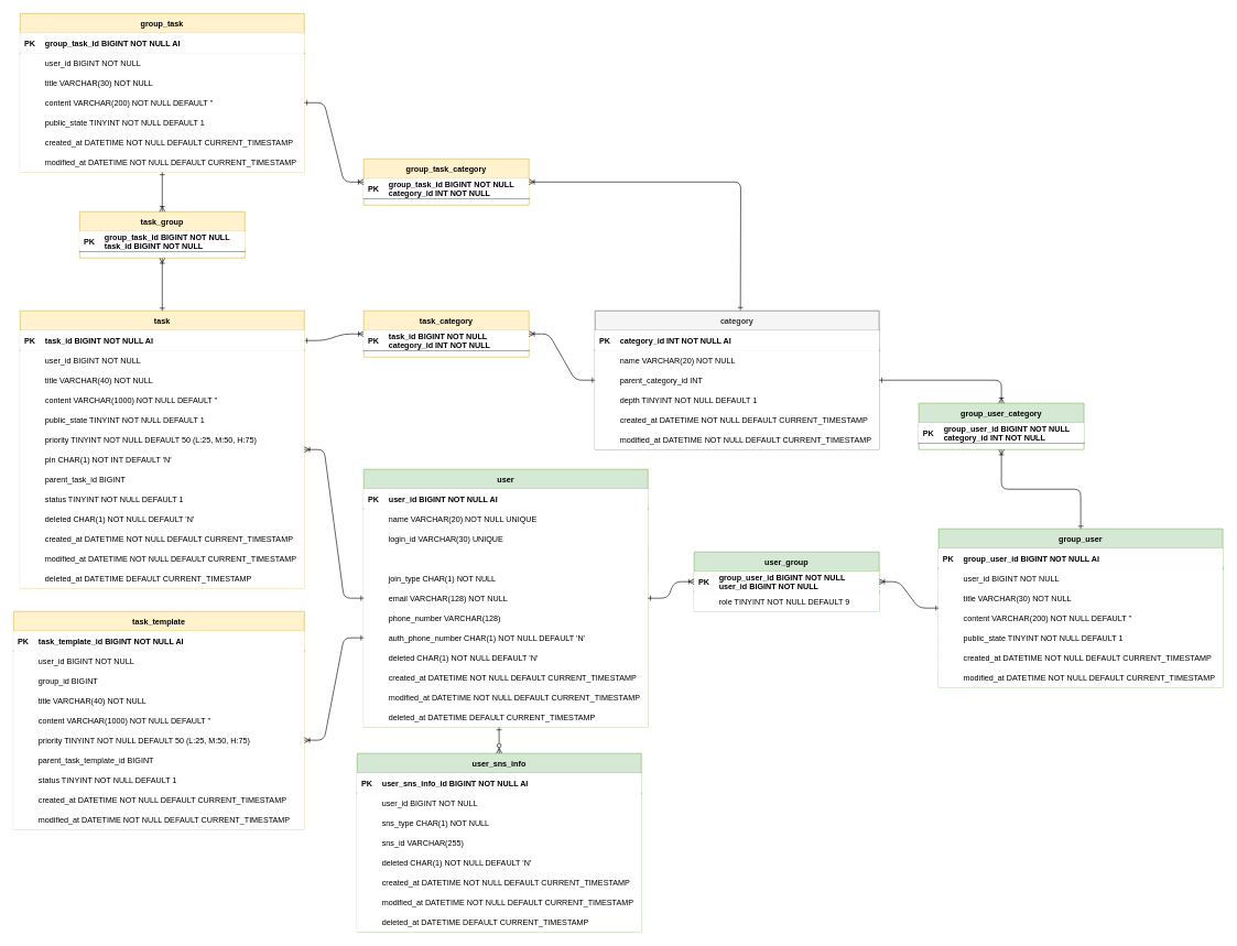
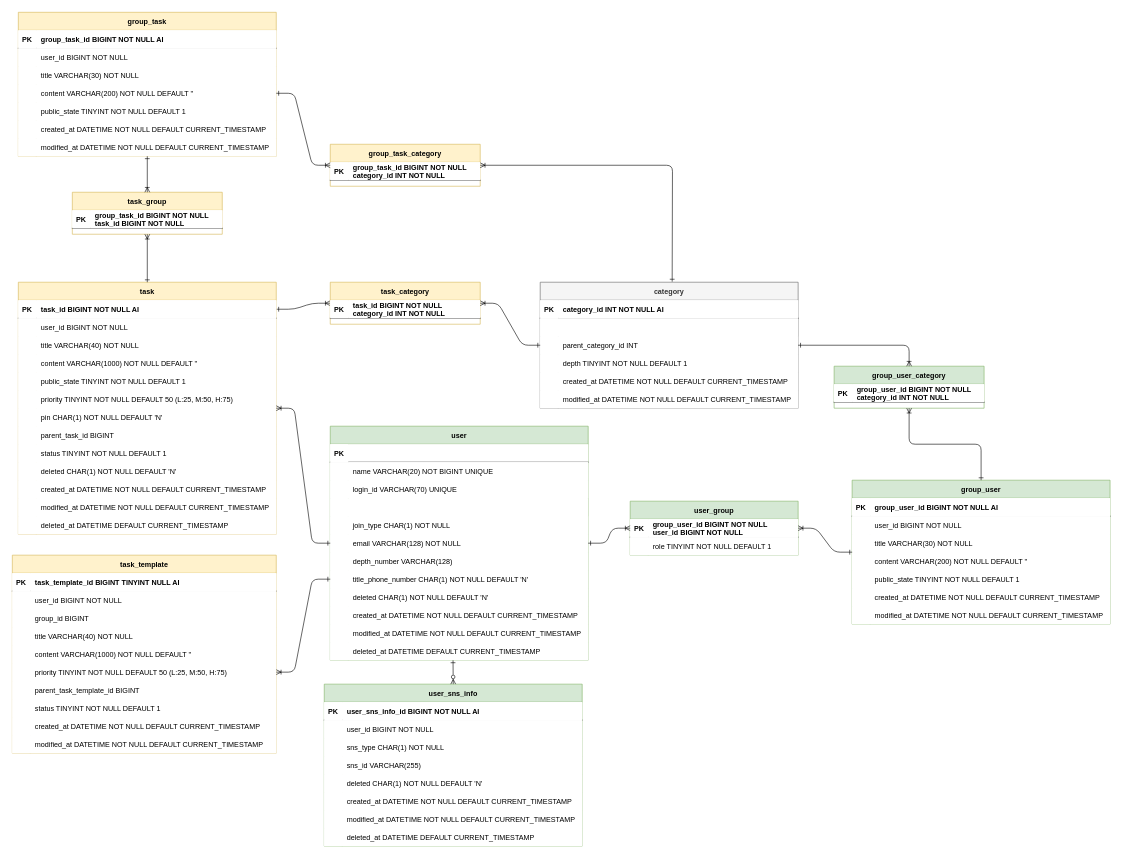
- <mxCell id="53" value="name VARCHAR(20) NOT NULL" style="shape=partialRectangle;overflow=hidden;connectable=0;top=0;left=0;bottom=0;right=0;align=left;spacingLeft=6;" parent="51" vertex="1"><mxGeometry x="30" width="400" height="30" as="geometry"><mxRectangle width="400" height="30" as="alternateBounds" /></mxGeometry></mxCell>
- <mxCell id="28" value="pin CHAR(1) NOT INT DEFAULT 'N'" style="shape=partialRectangle;overflow=hidden;connectable=0;top=0;left=0;bottom=0;right=0;align=left;spacingLeft=6;" parent="26" vertex="1"><mxGeometry x="30" width="400" height="30" as="geometry"><mxRectangle width="400" height="30" as="alternateBounds" /></mxGeometry></mxCell>
+ <mxCell id="28" value="pin CHAR(1) NOT NULL DEFAULT 'N'" style="shape=partialRectangle;overflow=hidden;connectable=0;top=0;left=0;bottom=0;right=0;align=left;spacingLeft=6;" parent="26" vertex="1"><mxGeometry x="30" width="400" height="30" as="geometry"><mxRectangle width="400" height="30" as="alternateBounds" /></mxGeometry></mxCell>
- <mxCell id="129" value="user_id BIGINT NOT NULL AI" style="shape=partialRectangle;overflow=hidden;connectable=0;top=0;left=0;bottom=0;right=0;align=left;spacingLeft=6;fontStyle=1;" parent="127" vertex="1"><mxGeometry x="30" width="400" height="30" as="geometry"><mxRectangle width="400" height="30" as="alternateBounds" /></mxGeometry></mxCell>
- <mxCell id="132" value="name VARCHAR(20) NOT NULL UNIQUE" style="shape=partialRectangle;overflow=hidden;connectable=0;top=0;left=0;bottom=0;right=0;align=left;spacingLeft=6;" parent="130" vertex="1"><mxGeometry x="30" width="400" height="30" as="geometry"><mxRectangle width="400" height="30" as="alternateBounds" /></mxGeometry></mxCell>
+ <mxCell id="132" value="name VARCHAR(20) NOT BIGINT UNIQUE" style="shape=partialRectangle;overflow=hidden;connectable=0;top=0;left=0;bottom=0;right=0;align=left;spacingLeft=6;" parent="130" vertex="1"><mxGeometry x="30" width="400" height="30" as="geometry"><mxRectangle width="400" height="30" as="alternateBounds" /></mxGeometry></mxCell>
- <mxCell id="135" value="login_id VARCHAR(30) UNIQUE" style="shape=partialRectangle;overflow=hidden;connectable=0;top=0;left=0;bottom=0;right=0;align=left;spacingLeft=6;" parent="133" vertex="1"><mxGeometry x="30" width="400" height="30" as="geometry"><mxRectangle width="400" height="30" as="alternateBounds" /></mxGeometry></mxCell>
+ <mxCell id="135" value="login_id VARCHAR(70) UNIQUE" style="shape=partialRectangle;overflow=hidden;connectable=0;top=0;left=0;bottom=0;right=0;align=left;spacingLeft=6;" parent="133" vertex="1"><mxGeometry x="30" width="400" height="30" as="geometry"><mxRectangle width="400" height="30" as="alternateBounds" /></mxGeometry></mxCell>
- <mxCell id="217" value="role TINYINT NOT NULL DEFAULT 9" style="shape=partialRectangle;overflow=hidden;connectable=0;top=0;left=0;bottom=0;right=0;align=left;spacingLeft=6;" parent="215" vertex="1"><mxGeometry x="30" width="250" height="30" as="geometry"><mxRectangle width="250" height="30" as="alternateBounds" /></mxGeometry></mxCell>
+ <mxCell id="217" value="role TINYINT NOT NULL DEFAULT 1" style="shape=partialRectangle;overflow=hidden;connectable=0;top=0;left=0;bottom=0;right=0;align=left;spacingLeft=6;" parent="215" vertex="1"><mxGeometry x="30" width="250" height="30" as="geometry"><mxRectangle width="250" height="30" as="alternateBounds" /></mxGeometry></mxCell>
- <mxCell id="146" value="phone_number VARCHAR(128)" style="shape=partialRectangle;overflow=hidden;connectable=0;top=0;left=0;bottom=0;right=0;align=left;spacingLeft=6;" parent="144" vertex="1"><mxGeometry x="30" width="400" height="30" as="geometry"><mxRectangle width="400" height="30" as="alternateBounds" /></mxGeometry></mxCell>
+ <mxCell id="146" value="depth_number VARCHAR(128)" style="shape=partialRectangle;overflow=hidden;connectable=0;top=0;left=0;bottom=0;right=0;align=left;spacingLeft=6;" parent="144" vertex="1"><mxGeometry x="30" width="400" height="30" as="geometry"><mxRectangle width="400" height="30" as="alternateBounds" /></mxGeometry></mxCell>
- <mxCell id="149" value="auth_phone_number CHAR(1) NOT NULL DEFAULT 'N'" style="shape=partialRectangle;overflow=hidden;connectable=0;top=0;left=0;bottom=0;right=0;align=left;spacingLeft=6;" parent="147" vertex="1"><mxGeometry x="30" width="400" height="30" as="geometry"><mxRectangle width="400" height="30" as="alternateBounds" /></mxGeometry></mxCell>
+ <mxCell id="149" value="title_phone_number CHAR(1) NOT NULL DEFAULT 'N'" style="shape=partialRectangle;overflow=hidden;connectable=0;top=0;left=0;bottom=0;right=0;align=left;spacingLeft=6;" parent="147" vertex="1"><mxGeometry x="30" width="400" height="30" as="geometry"><mxRectangle width="400" height="30" as="alternateBounds" /></mxGeometry></mxCell>
- <mxCell id="70" value="task_template_id BIGINT NOT NULL AI" style="shape=partialRectangle;overflow=hidden;connectable=0;top=0;left=0;bottom=0;right=0;align=left;spacingLeft=6;fontStyle=1;" parent="68" vertex="1"><mxGeometry x="30" width="410" height="30" as="geometry"><mxRectangle width="410" height="30" as="alternateBounds" /></mxGeometry></mxCell>
+ <mxCell id="70" value="task_template_id BIGINT TINYINT NULL AI" style="shape=partialRectangle;overflow=hidden;connectable=0;top=0;left=0;bottom=0;right=0;align=left;spacingLeft=6;fontStyle=1;" parent="68" vertex="1"><mxGeometry x="30" width="410" height="30" as="geometry"><mxRectangle width="410" height="30" as="alternateBounds" /></mxGeometry></mxCell>
